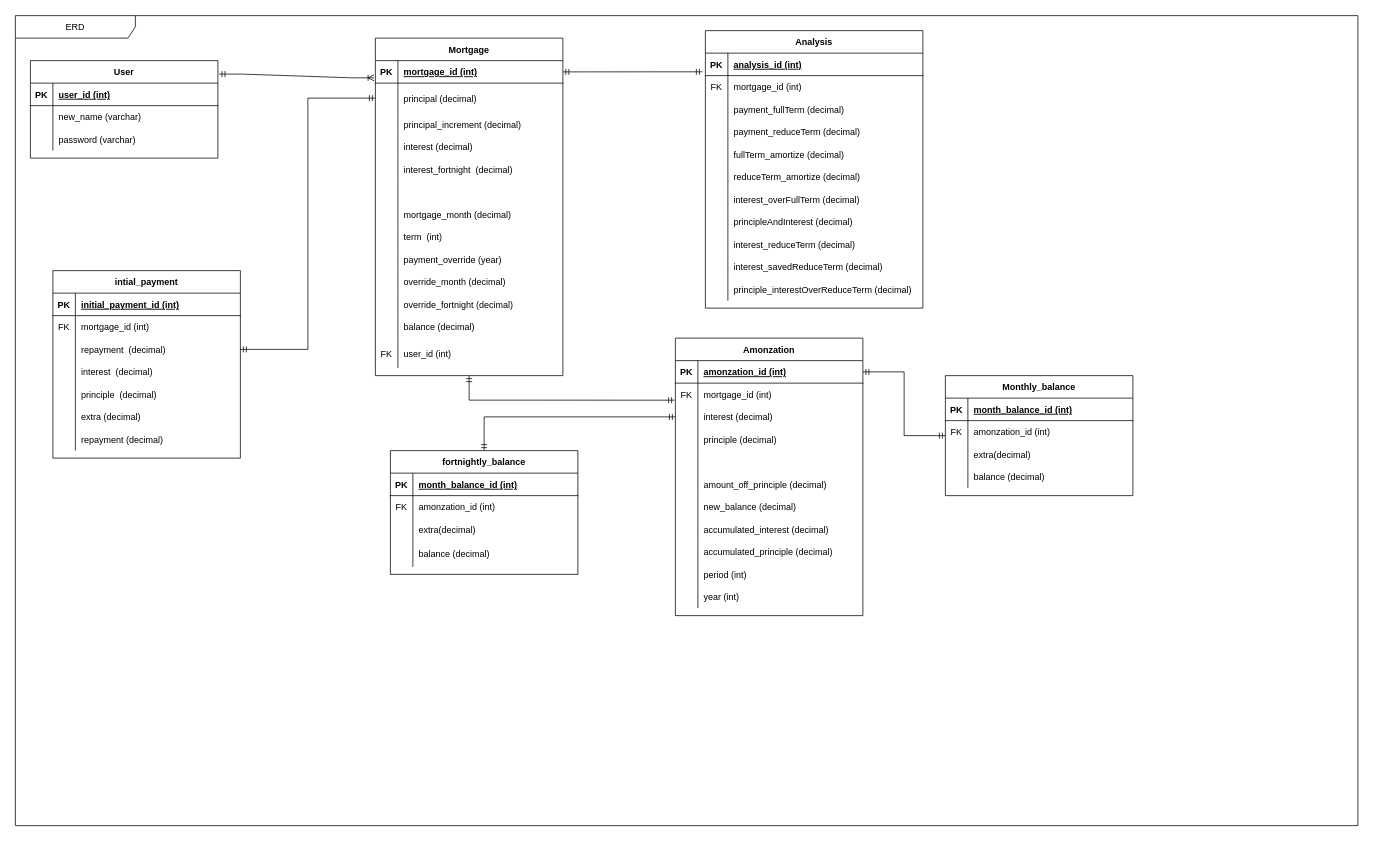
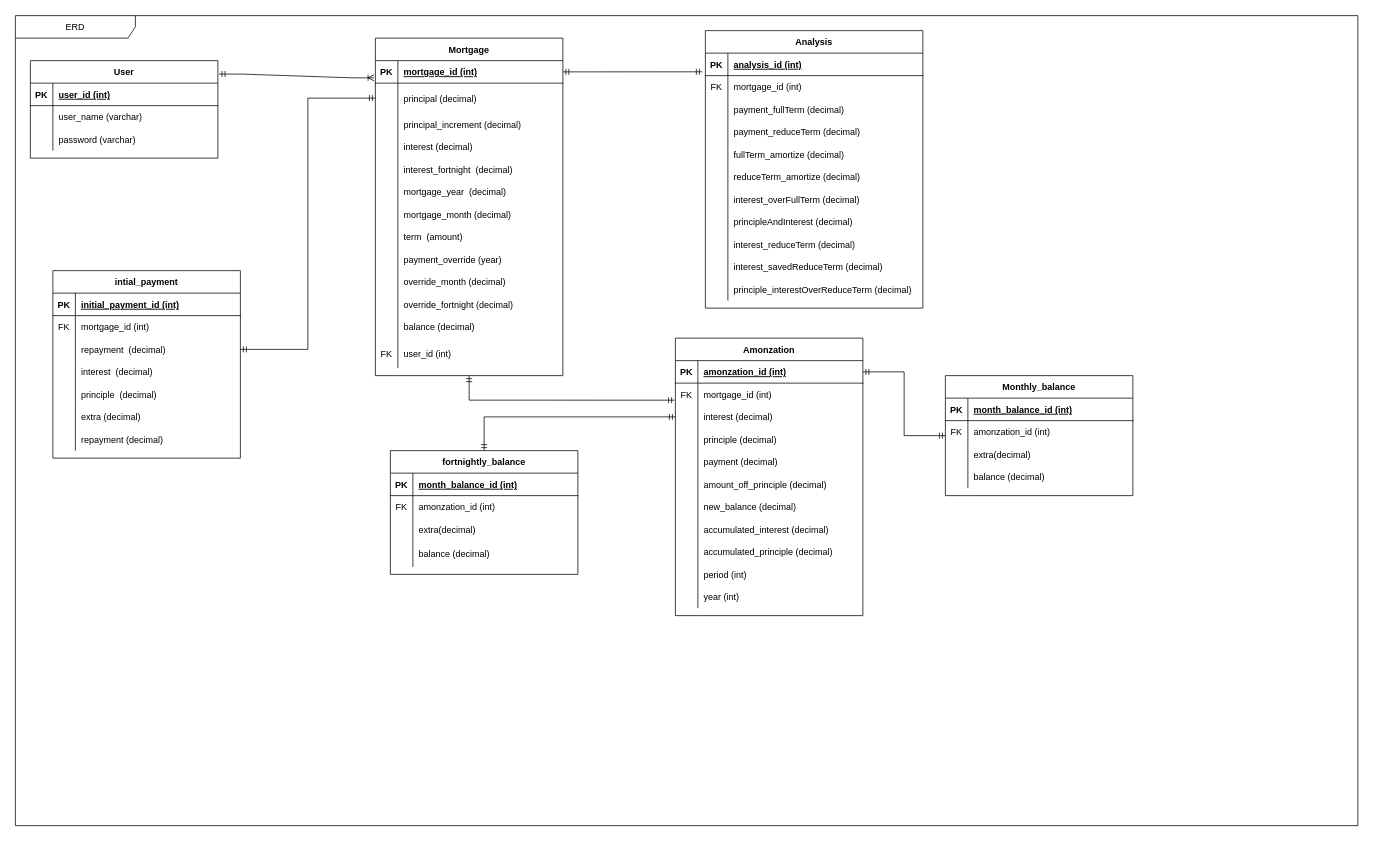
- <mxCell id="9" value="new_name (varchar)" style="shape=partialRectangle;overflow=hidden;connectable=0;fillColor=none;top=0;left=0;bottom=0;right=0;align=left;spacingLeft=6;" parent="7" vertex="1"><mxGeometry x="30" width="220" height="30" as="geometry"><mxRectangle width="220" height="30" as="alternateBounds" /></mxGeometry></mxCell>
+ <mxCell id="9" value="user_name (varchar)" style="shape=partialRectangle;overflow=hidden;connectable=0;fillColor=none;top=0;left=0;bottom=0;right=0;align=left;spacingLeft=6;" parent="7" vertex="1"><mxGeometry x="30" width="220" height="30" as="geometry"><mxRectangle width="220" height="30" as="alternateBounds" /></mxGeometry></mxCell>
+ <mxCell id="32" value="mortgage_year  (decimal) " style="shape=partialRectangle;overflow=hidden;connectable=0;fillColor=none;top=0;left=0;bottom=0;right=0;align=left;spacingLeft=6;" parent="30" vertex="1"><mxGeometry x="30" width="220" height="30" as="geometry"><mxRectangle width="220" height="30" as="alternateBounds" /></mxGeometry></mxCell>
- <mxCell id="38" value="term  (int) " style="shape=partialRectangle;overflow=hidden;connectable=0;fillColor=none;top=0;left=0;bottom=0;right=0;align=left;spacingLeft=6;" parent="36" vertex="1"><mxGeometry x="30" width="220" height="30" as="geometry"><mxRectangle width="220" height="30" as="alternateBounds" /></mxGeometry></mxCell>
+ <mxCell id="38" value="term  (amount) " style="shape=partialRectangle;overflow=hidden;connectable=0;fillColor=none;top=0;left=0;bottom=0;right=0;align=left;spacingLeft=6;" parent="36" vertex="1"><mxGeometry x="30" width="220" height="30" as="geometry"><mxRectangle width="220" height="30" as="alternateBounds" /></mxGeometry></mxCell>
+ <mxCell id="69" value="payment (decimal)" style="shape=partialRectangle;overflow=hidden;connectable=0;fillColor=none;top=0;left=0;bottom=0;right=0;align=left;spacingLeft=6;" parent="67" vertex="1"><mxGeometry x="30" width="220" height="30" as="geometry"><mxRectangle width="220" height="30" as="alternateBounds" /></mxGeometry></mxCell>
